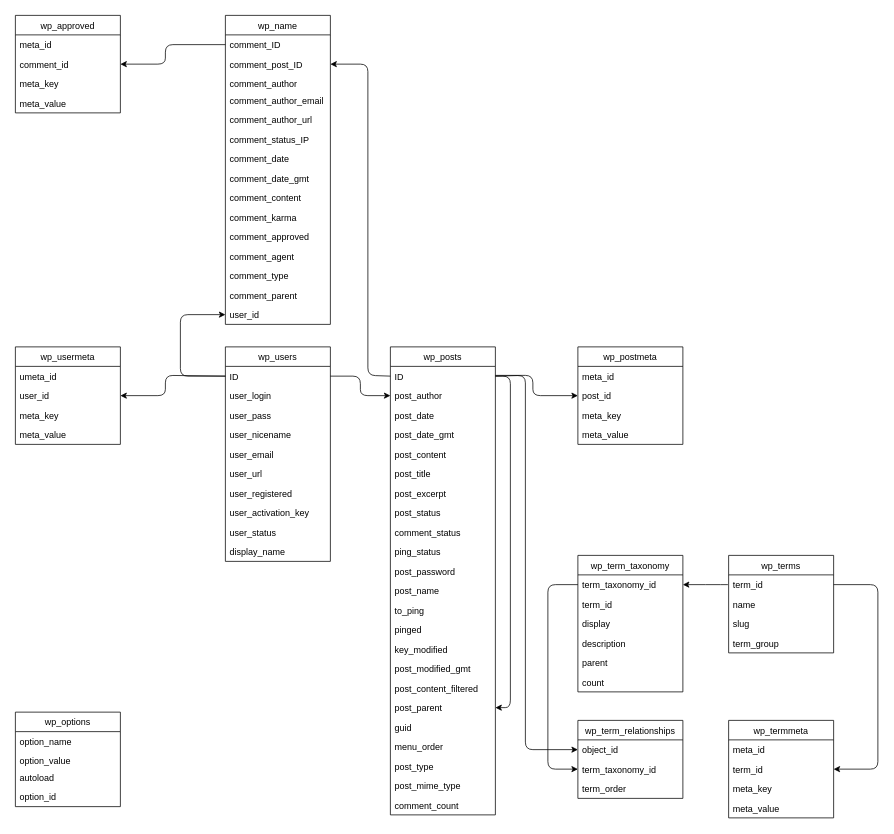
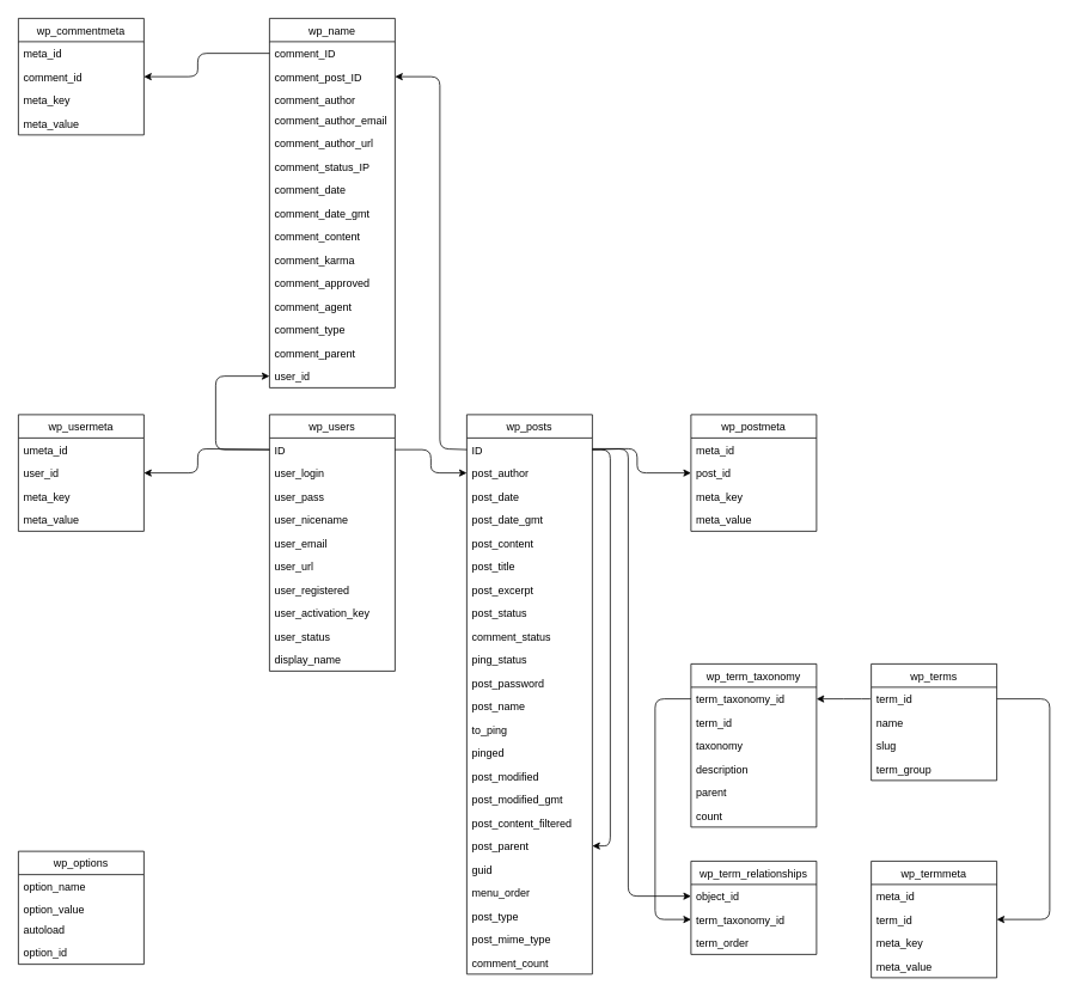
- <mxCell id="74" value="wp_approved" style="swimlane;fontStyle=0;childLayout=stackLayout;horizontal=1;startSize=26;fillColor=none;horizontalStack=0;resizeParent=1;resizeParentMax=0;resizeLast=0;collapsible=1;marginBottom=0;" vertex="1" parent="1"><mxGeometry x="20" y="20" width="140" height="130" as="geometry" /></mxCell>
+ <mxCell id="74" value="wp_commentmeta" style="swimlane;fontStyle=0;childLayout=stackLayout;horizontal=1;startSize=26;fillColor=none;horizontalStack=0;resizeParent=1;resizeParentMax=0;resizeLast=0;collapsible=1;marginBottom=0;" vertex="1" parent="1"><mxGeometry x="20" y="20" width="140" height="130" as="geometry" /></mxCell>
- <mxCell id="98" value="display" style="text;strokeColor=none;fillColor=none;align=left;verticalAlign=top;spacingLeft=4;spacingRight=4;overflow=hidden;rotatable=0;points=[[0,0.5],[1,0.5]];portConstraint=eastwest;" vertex="1" parent="95"><mxGeometry y="78" width="140" height="26" as="geometry" /></mxCell>
+ <mxCell id="98" value="taxonomy" style="text;strokeColor=none;fillColor=none;align=left;verticalAlign=top;spacingLeft=4;spacingRight=4;overflow=hidden;rotatable=0;points=[[0,0.5],[1,0.5]];portConstraint=eastwest;" vertex="1" parent="95"><mxGeometry y="78" width="140" height="26" as="geometry" /></mxCell>
- <mxCell id="33" value="key_modified" style="text;strokeColor=none;fillColor=none;align=left;verticalAlign=top;spacingLeft=4;spacingRight=4;overflow=hidden;rotatable=0;points=[[0,0.5],[1,0.5]];portConstraint=eastwest;" vertex="1" parent="18"><mxGeometry y="390" width="140" height="26" as="geometry" /></mxCell>
+ <mxCell id="33" value="post_modified" style="text;strokeColor=none;fillColor=none;align=left;verticalAlign=top;spacingLeft=4;spacingRight=4;overflow=hidden;rotatable=0;points=[[0,0.5],[1,0.5]];portConstraint=eastwest;" vertex="1" parent="18"><mxGeometry y="390" width="140" height="26" as="geometry" /></mxCell>
